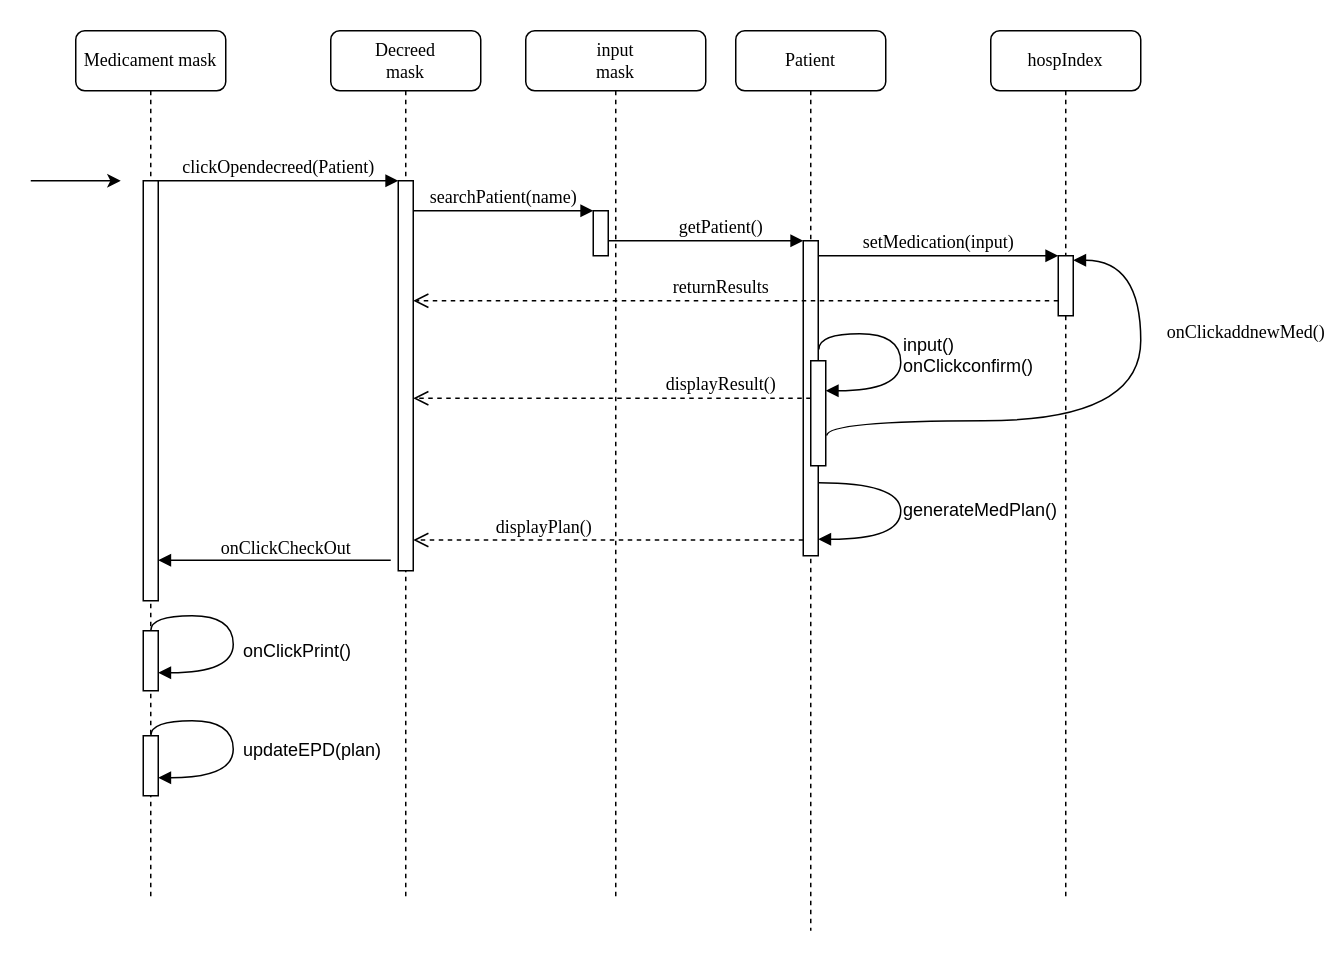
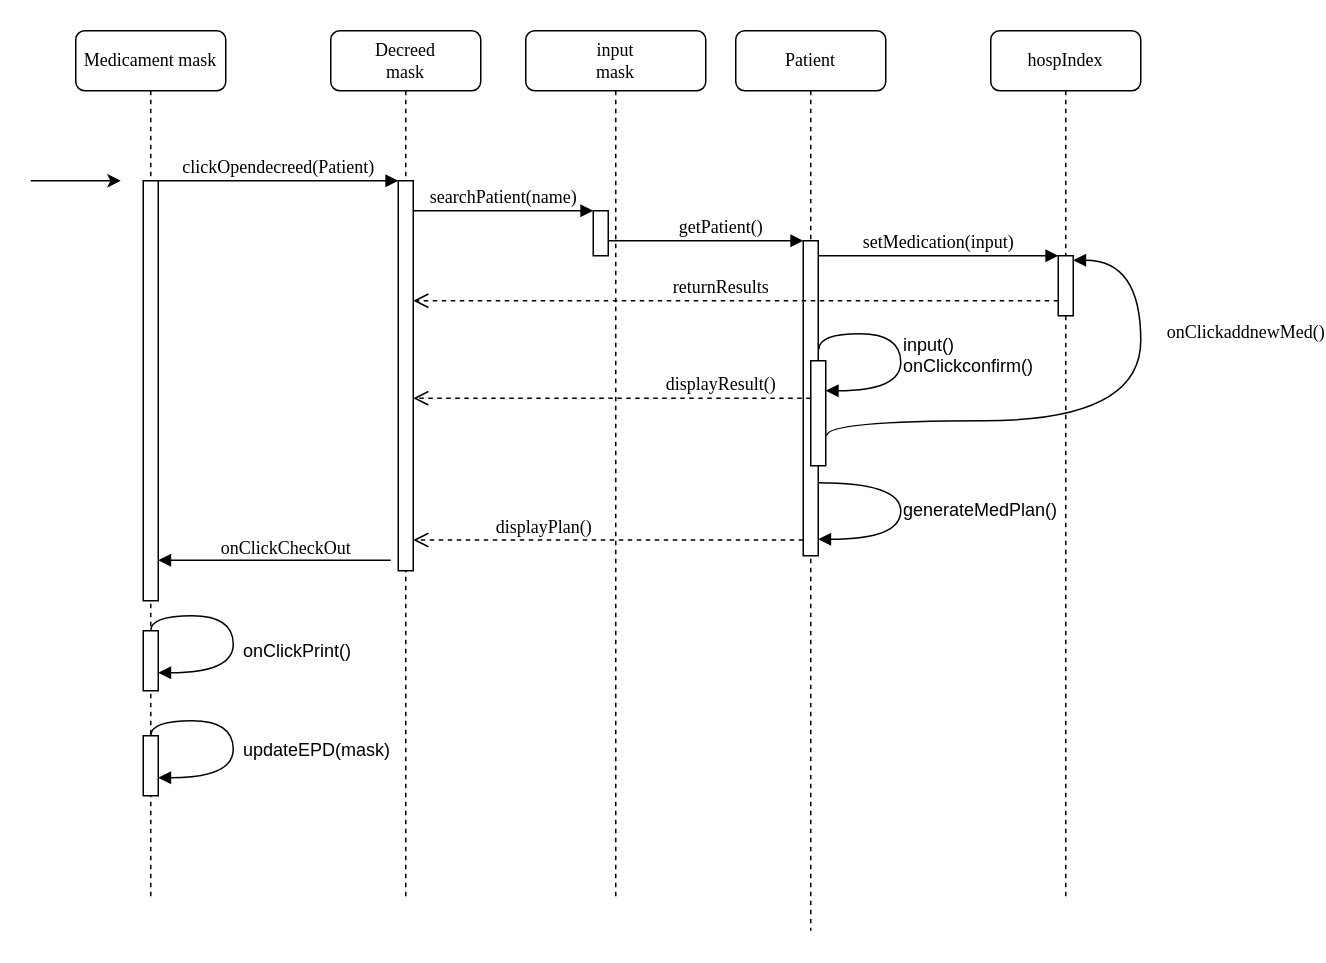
- <mxCell id="32" value="updateEPD(plan)" style="text;html=1;resizable=0;points=[];autosize=1;align=left;verticalAlign=top;spacingTop=-4;" vertex="1" parent="1"><mxGeometry x="160" y="490" width="110" height="20" as="geometry" /></mxCell>
+ <mxCell id="32" value="updateEPD(mask)" style="text;html=1;resizable=0;points=[];autosize=1;align=left;verticalAlign=top;spacingTop=-4;" vertex="1" parent="1"><mxGeometry x="160" y="490" width="110" height="20" as="geometry" /></mxCell>
